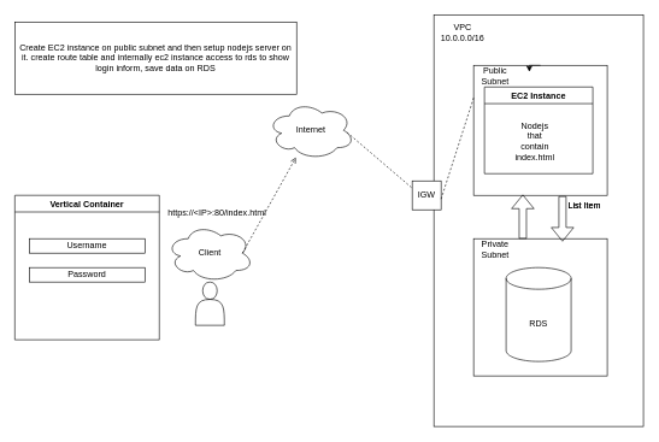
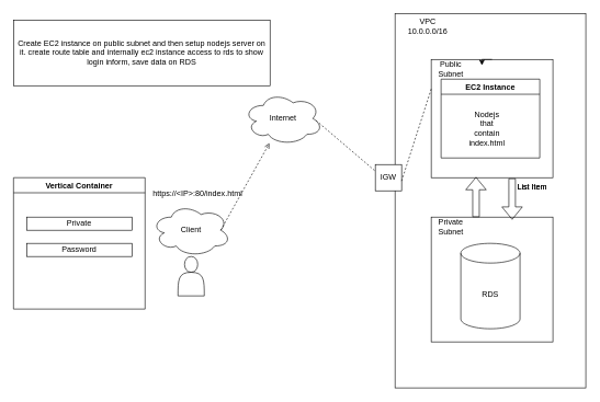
- <mxCell id="5" value="VPC 10.0.0.0/16" style="text;html=1;align=center;verticalAlign=middle;whiteSpace=wrap;rounded=0;" parent="1" vertex="1"><mxGeometry x="610" y="30" width="60" height="30" as="geometry" /></mxCell>
+ <mxCell id="5" value="VPC 10.0.0.0/16" style="text;html=1;align=center;verticalAlign=middle;whiteSpace=wrap;rounded=0;" parent="1" vertex="1"><mxGeometry x="620" y="25" width="60" height="30" as="geometry" /></mxCell>
- <mxCell id="23" value="Username" style="rounded=0;whiteSpace=wrap;html=1;" parent="22" vertex="1"><mxGeometry x="20" y="60" width="160" height="20" as="geometry" /></mxCell>
+ <mxCell id="23" value="Private" style="rounded=0;whiteSpace=wrap;html=1;" parent="22" vertex="1"><mxGeometry x="20" y="60" width="160" height="20" as="geometry" /></mxCell>
